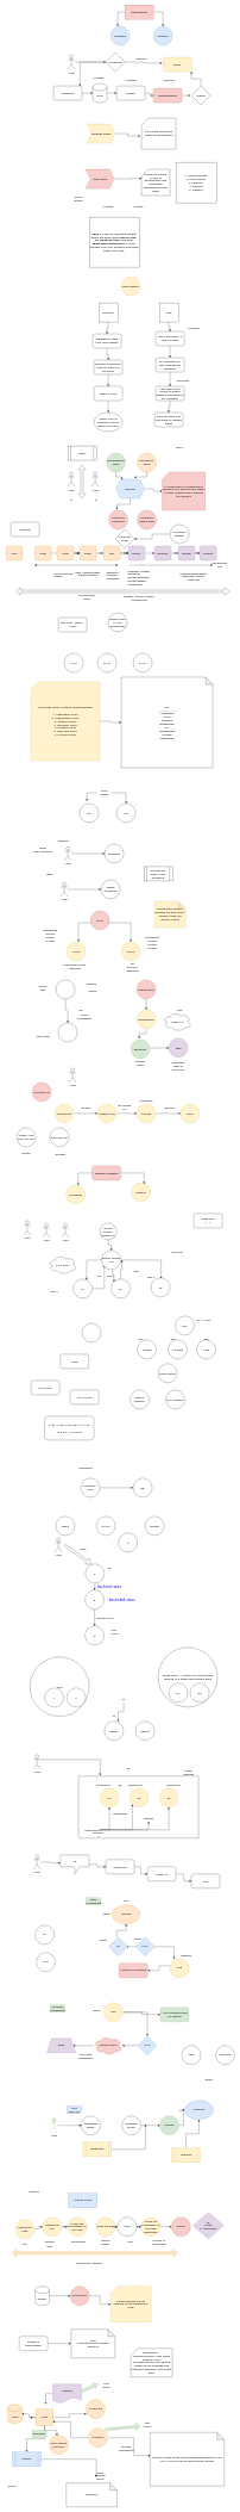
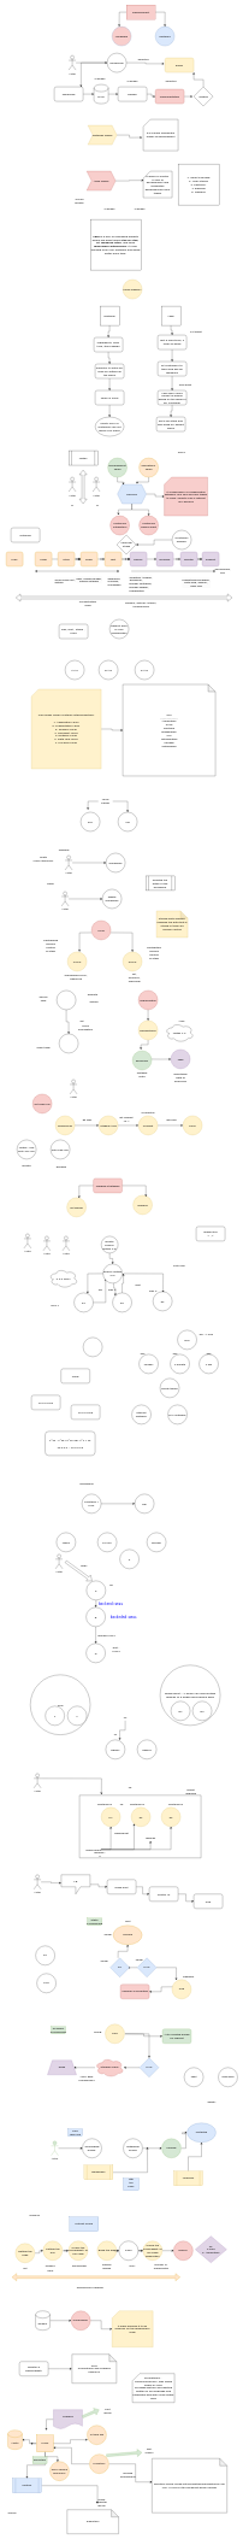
- <mxCell id="5" value="Hardware" style="ellipse;whiteSpace=wrap;html=1;aspect=fixed;fillColor=#dae8fc;strokeColor=#6c8ebf;" parent="1" vertex="1"><mxGeometry x="464" y="110" width="80" height="80" as="geometry" /></mxCell>
+ <mxCell id="5" value="Hardware" style="ellipse;whiteSpace=wrap;html=1;aspect=fixed;fillColor=#f8cecc;strokeColor=#6c8ebf;" parent="1" vertex="1"><mxGeometry x="464" y="110" width="80" height="80" as="geometry" /></mxCell>
- <mxCell id="10" value="Showroom" style="rhombus;whiteSpace=wrap;html=1;aspect=fixed;" parent="1" vertex="1"><mxGeometry x="444" y="220" width="80" height="80" as="geometry" /></mxCell>
+ <mxCell id="10" value="Showroom" style="ellipse;whiteSpace=wrap;html=1;aspect=fixed;" parent="1" vertex="1"><mxGeometry x="444" y="220" width="80" height="80" as="geometry" /></mxCell>
+ <mxCell id="66" style="edgeStyle=orthogonalEdgeStyle;rounded=0;orthogonalLoop=1;jettySize=auto;html=1;entryX=0.5;entryY=0;entryDx=0;entryDy=0;" parent="1" source="67" target="74" edge="1"><mxGeometry relative="1" as="geometry" /></mxCell>
+ <mxCell id="329" value="http&lt;div&gt;tcp&lt;/div&gt;&lt;div&gt;exec&lt;/div&gt;&lt;div&gt;&lt;br&gt;&lt;/div&gt;" style="text;html=1;align=center;verticalAlign=middle;whiteSpace=wrap;rounded=0;fillColor=#dae8fc;strokeColor=#6c8ebf;" vertex="1" parent="1"><mxGeometry x="511" y="9040" width="65" height="50" as="geometry" /></mxCell>
